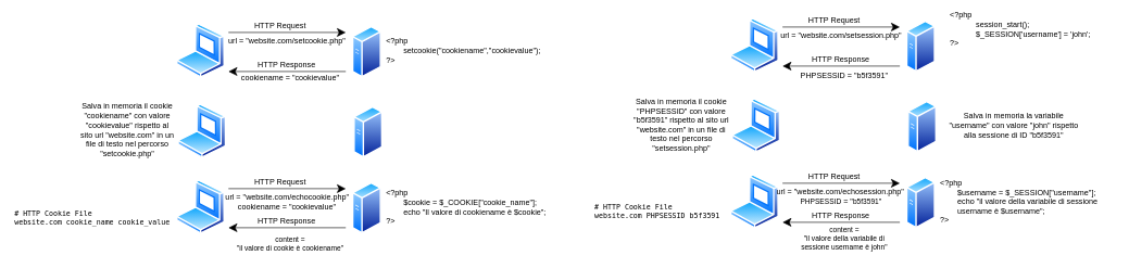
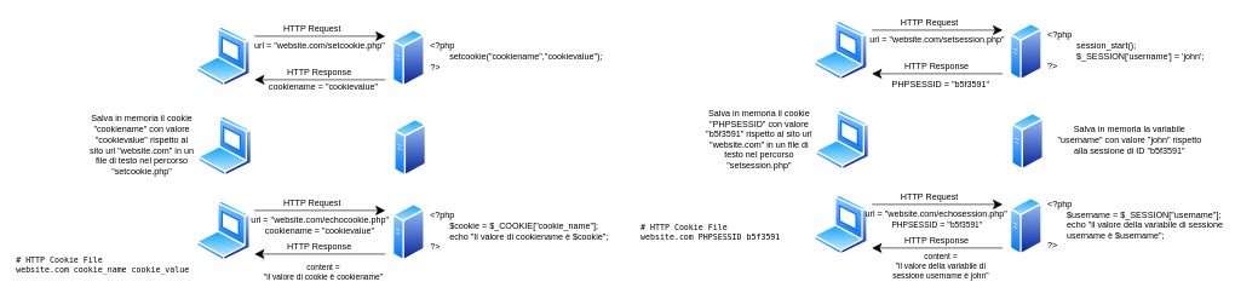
- <mxCell id="31" value="&lt;div&gt;&lt;div&gt;&amp;lt;?php&lt;br&gt;&lt;span style=&quot;&quot;&gt;&#09;&lt;/span&gt;&lt;/div&gt;&lt;/div&gt;&lt;blockquote style=&quot;margin: 0 0 0 40px; border: none; padding: 0px;&quot;&gt;&lt;div&gt;&lt;div&gt;session_start();&lt;/div&gt;&lt;/div&gt;&lt;div&gt;&lt;div&gt;&lt;span style=&quot;background-color: initial;&quot; class=&quot;hljs-variable&quot;&gt;$_SESSION&lt;/span&gt;&lt;span style=&quot;background-color: initial;&quot;&gt;[&lt;/span&gt;&lt;span style=&quot;background-color: initial;&quot; class=&quot;hljs-string&quot;&gt;'username'&lt;/span&gt;&lt;span style=&quot;background-color: initial;&quot;&gt;] = &lt;/span&gt;&lt;span style=&quot;background-color: initial;&quot; class=&quot;hljs-string&quot;&gt;'john'&lt;/span&gt;&lt;span style=&quot;background-color: initial;&quot;&gt;;&lt;/span&gt;&lt;/div&gt;&lt;/div&gt;&lt;/blockquote&gt;&lt;div&gt;?&amp;gt;&lt;/div&gt;" style="text;html=1;strokeColor=none;fillColor=none;align=left;verticalAlign=middle;whiteSpace=wrap;rounded=0;" parent="1" vertex="1"><mxGeometry x="1455" y="18.99" width="250" height="50" as="geometry" /></mxCell>
+ <mxCell id="31" value="&lt;div&gt;&lt;div&gt;&amp;lt;?php&lt;br&gt;&lt;span style=&quot;&quot;&gt;&#09;&lt;/span&gt;&lt;/div&gt;&lt;/div&gt;&lt;blockquote style=&quot;margin: 0 0 0 40px; border: none; padding: 0px;&quot;&gt;&lt;div&gt;&lt;div&gt;session_start();&lt;/div&gt;&lt;/div&gt;&lt;div&gt;&lt;div&gt;&lt;span style=&quot;background-color: initial;&quot; class=&quot;hljs-variable&quot;&gt;$_SESSION&lt;/span&gt;&lt;span style=&quot;background-color: initial;&quot;&gt;[&lt;/span&gt;&lt;span style=&quot;background-color: initial;&quot; class=&quot;hljs-string&quot;&gt;'username'&lt;/span&gt;&lt;span style=&quot;background-color: initial;&quot;&gt;] = &lt;/span&gt;&lt;span style=&quot;background-color: initial;&quot; class=&quot;hljs-string&quot;&gt;'john'&lt;/span&gt;&lt;span style=&quot;background-color: initial;&quot;&gt;;&lt;/span&gt;&lt;/div&gt;&lt;/div&gt;&lt;/blockquote&gt;&lt;div&gt;?&amp;gt;&lt;/div&gt;" style="text;html=1;strokeColor=none;fillColor=none;align=left;verticalAlign=middle;whiteSpace=wrap;rounded=0;" parent="1" vertex="1"><mxGeometry x="1440" y="43.99" width="250" height="50" as="geometry" /></mxCell>
- <mxCell id="37" value="&lt;pre style=&quot;font-size: 11px;&quot;&gt;&lt;code class=&quot;!whitespace-pre hljs language-graphql&quot; style=&quot;font-size: 11px;&quot;&gt;# HTTP Cookie File&lt;br&gt;website.com PHPSESSID b5f3591&lt;/code&gt;&lt;/pre&gt;" style="text;html=1;strokeColor=none;fillColor=none;align=left;verticalAlign=middle;whiteSpace=wrap;rounded=0;fontSize=11;" parent="1" vertex="1"><mxGeometry x="910" y="299" width="210" height="50" as="geometry" /></mxCell>
+ <mxCell id="37" value="&lt;pre style=&quot;font-size: 11px;&quot;&gt;&lt;code class=&quot;!whitespace-pre hljs language-graphql&quot; style=&quot;font-size: 11px;&quot;&gt;# HTTP Cookie File&lt;br&gt;website.com PHPSESSID b5f3591&lt;/code&gt;&lt;/pre&gt;" style="text;html=1;strokeColor=none;fillColor=none;align=left;verticalAlign=middle;whiteSpace=wrap;rounded=0;fontSize=11;" parent="1" vertex="1"><mxGeometry x="880" y="294" width="210" height="50" as="geometry" /></mxCell>
- <mxCell id="14" value="&lt;pre style=&quot;font-size: 11px;&quot;&gt;&lt;code class=&quot;!whitespace-pre hljs language-graphql&quot; style=&quot;font-size: 11px;&quot;&gt;# HTTP Cookie File&lt;br/&gt;website.com cookie_name cookie_value&lt;br style=&quot;font-size: 11px;&quot;&gt;&lt;/code&gt;&lt;/pre&gt;" style="text;html=1;strokeColor=none;fillColor=none;align=left;verticalAlign=middle;whiteSpace=wrap;rounded=0;fontSize=11;" parent="1" vertex="1"><mxGeometry x="20" y="309" width="240" height="50" as="geometry" /></mxCell>
+ <mxCell id="14" value="&lt;pre style=&quot;font-size: 11px;&quot;&gt;&lt;code class=&quot;!whitespace-pre hljs language-graphql&quot; style=&quot;font-size: 11px;&quot;&gt;# HTTP Cookie File&lt;br/&gt;website.com cookie_name cookie_value&lt;br style=&quot;font-size: 11px;&quot;&gt;&lt;/code&gt;&lt;/pre&gt;" style="text;html=1;strokeColor=none;fillColor=none;align=left;verticalAlign=middle;whiteSpace=wrap;rounded=0;fontSize=11;" parent="1" vertex="1"><mxGeometry x="20" y="339" width="240" height="50" as="geometry" /></mxCell>
